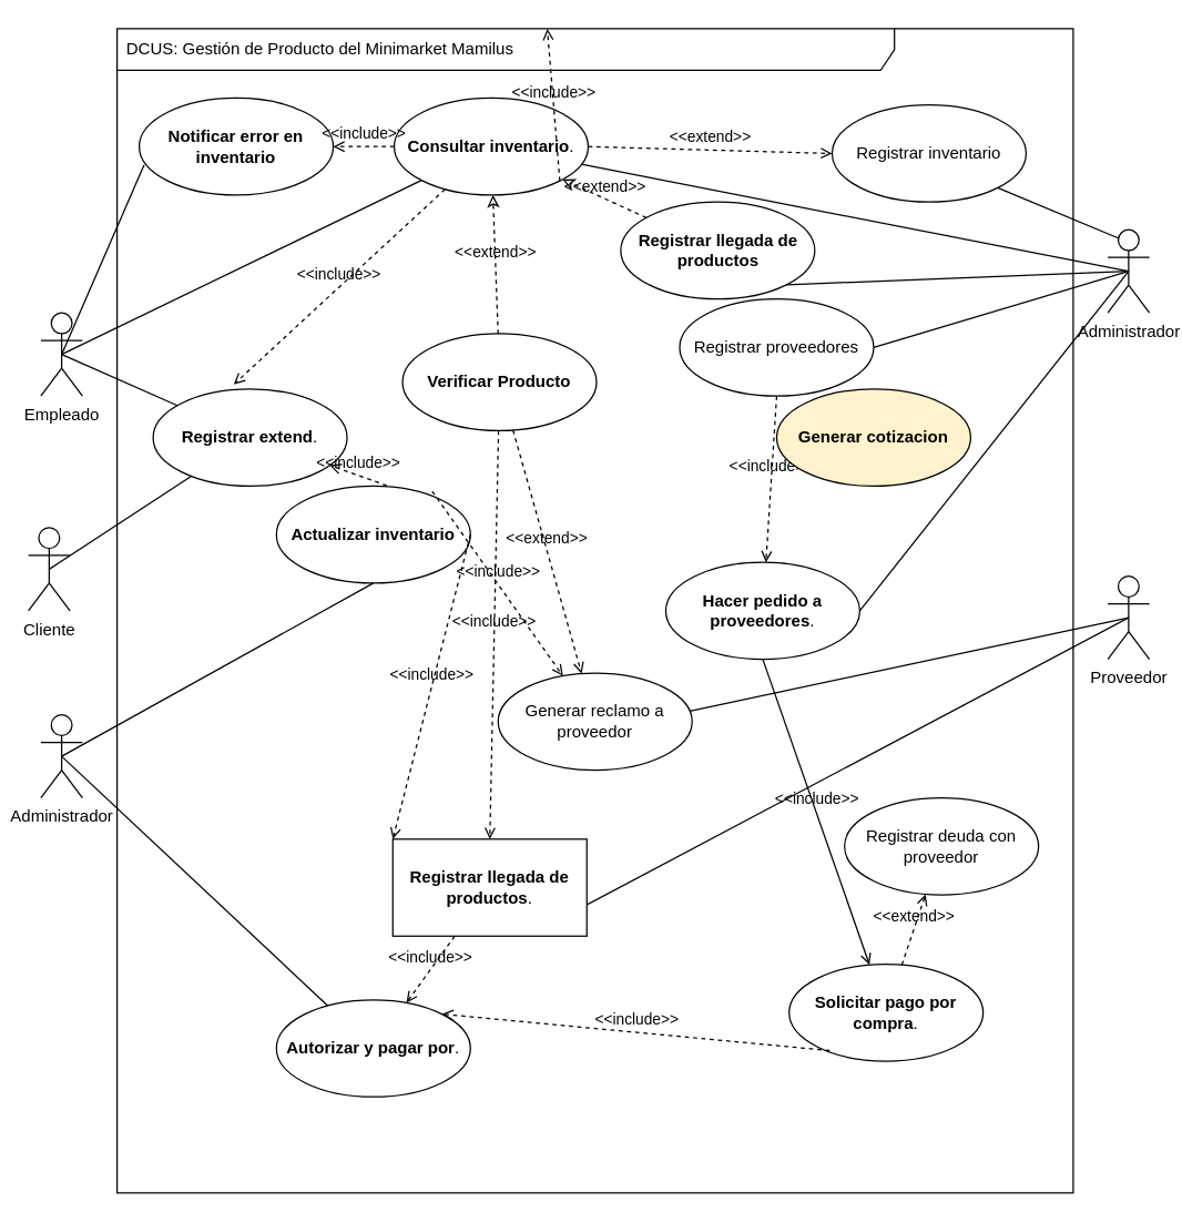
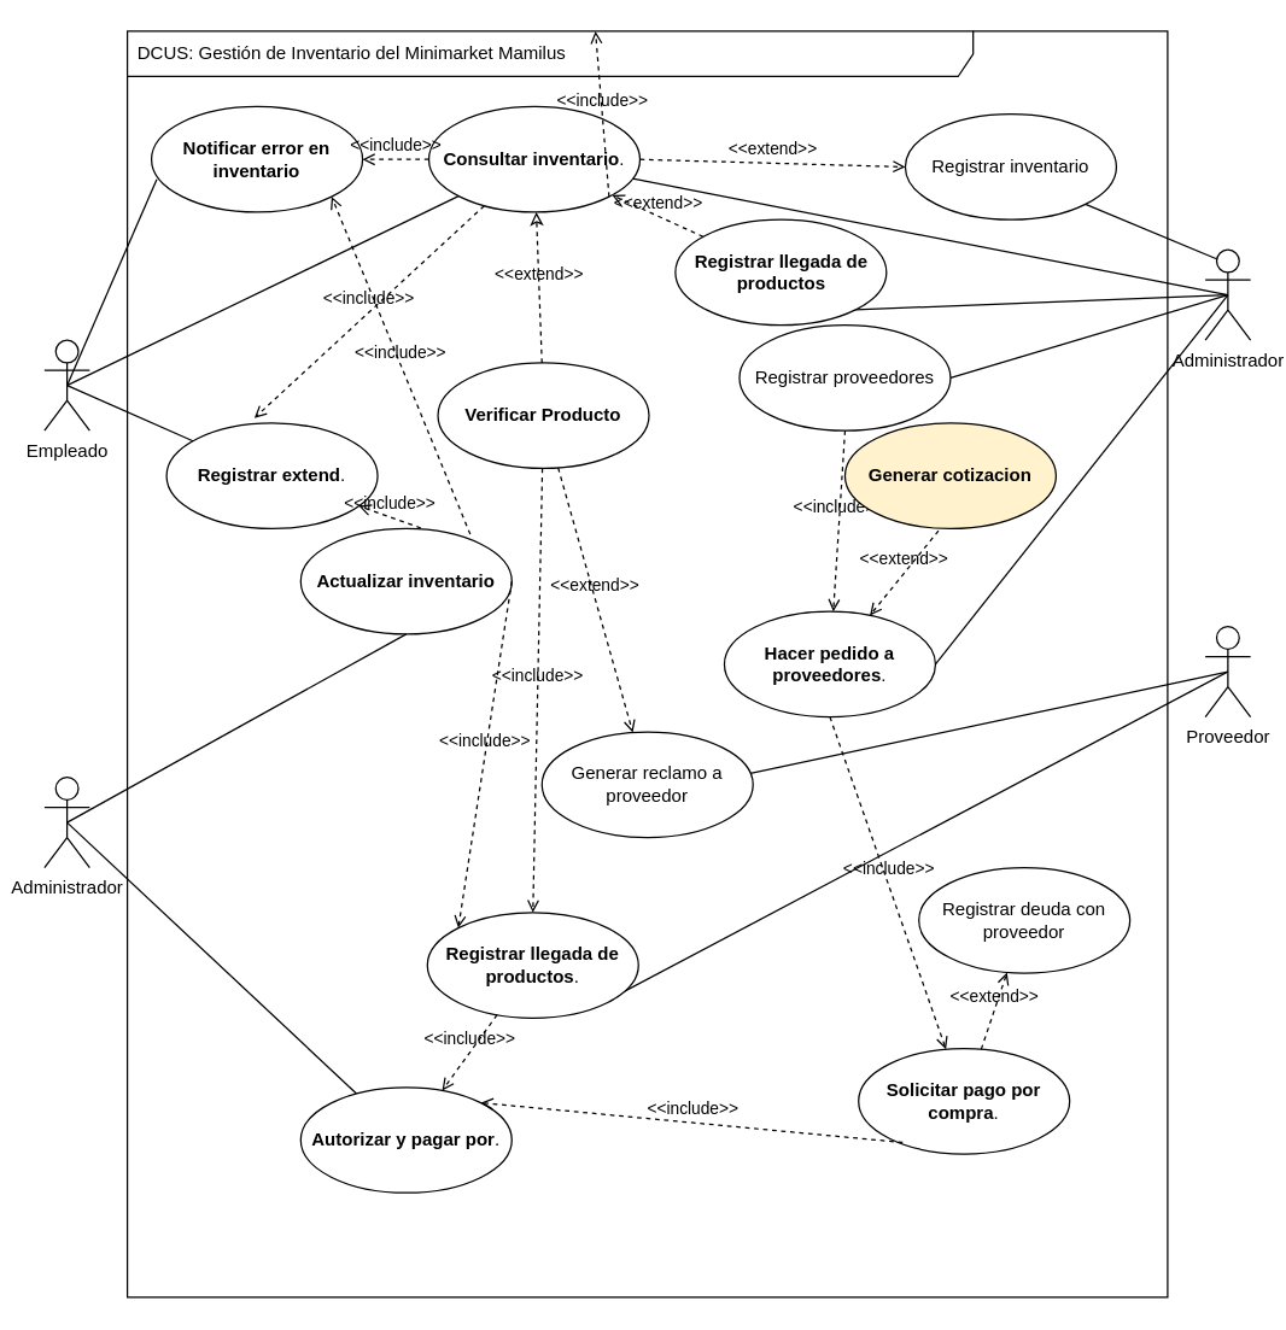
- <mxCell id="2" value="DCUS: Gestión de Producto del Minimarket Mamilus" style="shape=umlFrame;whiteSpace=wrap;html=1;width=561;height=30;boundedLbl=1;verticalAlign=middle;align=left;spacingLeft=5;" vertex="1" parent="1"><mxGeometry x="84" y="20" width="690" height="840" as="geometry" /></mxCell>
+ <mxCell id="2" value="DCUS: Gestión de Inventario del Minimarket Mamilus" style="shape=umlFrame;whiteSpace=wrap;html=1;width=561;height=30;boundedLbl=1;verticalAlign=middle;align=left;spacingLeft=5;" vertex="1" parent="1"><mxGeometry x="84" y="20" width="690" height="840" as="geometry" /></mxCell>
- <mxCell id="26" value="&amp;lt;&amp;lt;extend&amp;gt;&amp;gt;" style="html=1;verticalAlign=bottom;labelBackgroundColor=none;endArrow=classic;endFill=0;dashed=1;" edge="1" parent="1" source="24" target="10"><mxGeometry width="160" relative="1" as="geometry"><mxPoint x="530" y="5" as="sourcePoint" /><mxPoint x="486.938" y="29.034" as="targetPoint" /></mxGeometry></mxCell>
+ <mxCell id="26" value="&amp;lt;&amp;lt;extend&amp;gt;&amp;gt;" style="html=1;verticalAlign=bottom;labelBackgroundColor=none;endArrow=open;endFill=0;dashed=1;" edge="1" parent="1" source="24" target="10"><mxGeometry width="160" relative="1" as="geometry"><mxPoint x="530" y="5" as="sourcePoint" /><mxPoint x="486.938" y="29.034" as="targetPoint" /></mxGeometry></mxCell>
- <mxCell id="46" style="edgeStyle=none;html=1;exitX=0.5;exitY=0.5;exitDx=0;exitDy=0;exitPerimeter=0;endArrow=none;endFill=0;" edge="1" parent="1" source="47" target="11"><mxGeometry relative="1" as="geometry" /></mxCell>
+ <mxCell id="34" value="&amp;lt;&amp;lt;extend&amp;gt;&amp;gt;" style="html=1;verticalAlign=bottom;labelBackgroundColor=none;endArrow=open;endFill=0;dashed=1;exitX=0.443;exitY=1.02;exitDx=0;exitDy=0;exitPerimeter=0;" edge="1" parent="1" source="33" target="15"><mxGeometry width="160" relative="1" as="geometry"><mxPoint x="276.76" y="60.84" as="sourcePoint" /><mxPoint x="378.613" y="108.094" as="targetPoint" /></mxGeometry></mxCell>
- <mxCell id="47" value="Cliente" style="shape=umlActor;verticalLabelPosition=bottom;verticalAlign=top;html=1;" vertex="1" parent="1"><mxGeometry x="20" y="380" width="30" height="60" as="geometry" /></mxCell>
- <mxCell id="52" value="&amp;lt;&amp;lt;include&amp;gt;&amp;gt;" style="html=1;verticalAlign=bottom;labelBackgroundColor=none;endArrow=open;endFill=0;dashed=1;exitX=0.803;exitY=0.054;exitDx=0;exitDy=0;exitPerimeter=0;" edge="1" parent="1" source="28" target="12"><mxGeometry width="160" relative="1" as="geometry"><mxPoint x="294" y="115" as="sourcePoint" /><mxPoint x="250" y="105" as="targetPoint" /></mxGeometry></mxCell>
+ <mxCell id="52" value="&amp;lt;&amp;lt;include&amp;gt;&amp;gt;" style="html=1;verticalAlign=bottom;labelBackgroundColor=none;endArrow=open;endFill=0;dashed=1;entryX=1;entryY=1;entryDx=0;entryDy=0;exitX=0.803;exitY=0.054;exitDx=0;exitDy=0;exitPerimeter=0;" edge="1" parent="1" source="28" target="50"><mxGeometry width="160" relative="1" as="geometry"><mxPoint x="294" y="115" as="sourcePoint" /><mxPoint x="250" y="105" as="targetPoint" /></mxGeometry></mxCell>
- <mxCell id="37" value="&amp;lt;&amp;lt;include&amp;gt;&amp;gt;" style="html=1;verticalAlign=bottom;labelBackgroundColor=none;endArrow=open;endFill=0;dashed=0;exitX=0.5;exitY=1;exitDx=0;exitDy=0;" edge="1" parent="1" source="15" target="13"><mxGeometry width="160" relative="1" as="geometry"><mxPoint x="403.461" y="268.387" as="sourcePoint" /><mxPoint x="410" y="330" as="targetPoint" /></mxGeometry></mxCell>
+ <mxCell id="37" value="&amp;lt;&amp;lt;include&amp;gt;&amp;gt;" style="html=1;verticalAlign=bottom;labelBackgroundColor=none;endArrow=open;endFill=0;dashed=1;exitX=0.5;exitY=1;exitDx=0;exitDy=0;" edge="1" parent="1" source="15" target="13"><mxGeometry width="160" relative="1" as="geometry"><mxPoint x="403.461" y="268.387" as="sourcePoint" /><mxPoint x="410" y="330" as="targetPoint" /></mxGeometry></mxCell>
- <mxCell id="14" value="&lt;strong&gt;Registrar llegada de productos&lt;/strong&gt;." style="whiteSpace=wrap;html=1;rounded=0;" vertex="1" parent="1"><mxGeometry x="283" y="604.78" width="140" height="70" as="geometry" /></mxCell>
+ <mxCell id="14" value="&lt;strong&gt;Registrar llegada de productos&lt;/strong&gt;." style="ellipse;whiteSpace=wrap;html=1;" vertex="1" parent="1"><mxGeometry x="283" y="604.78" width="140" height="70" as="geometry" /></mxCell>
